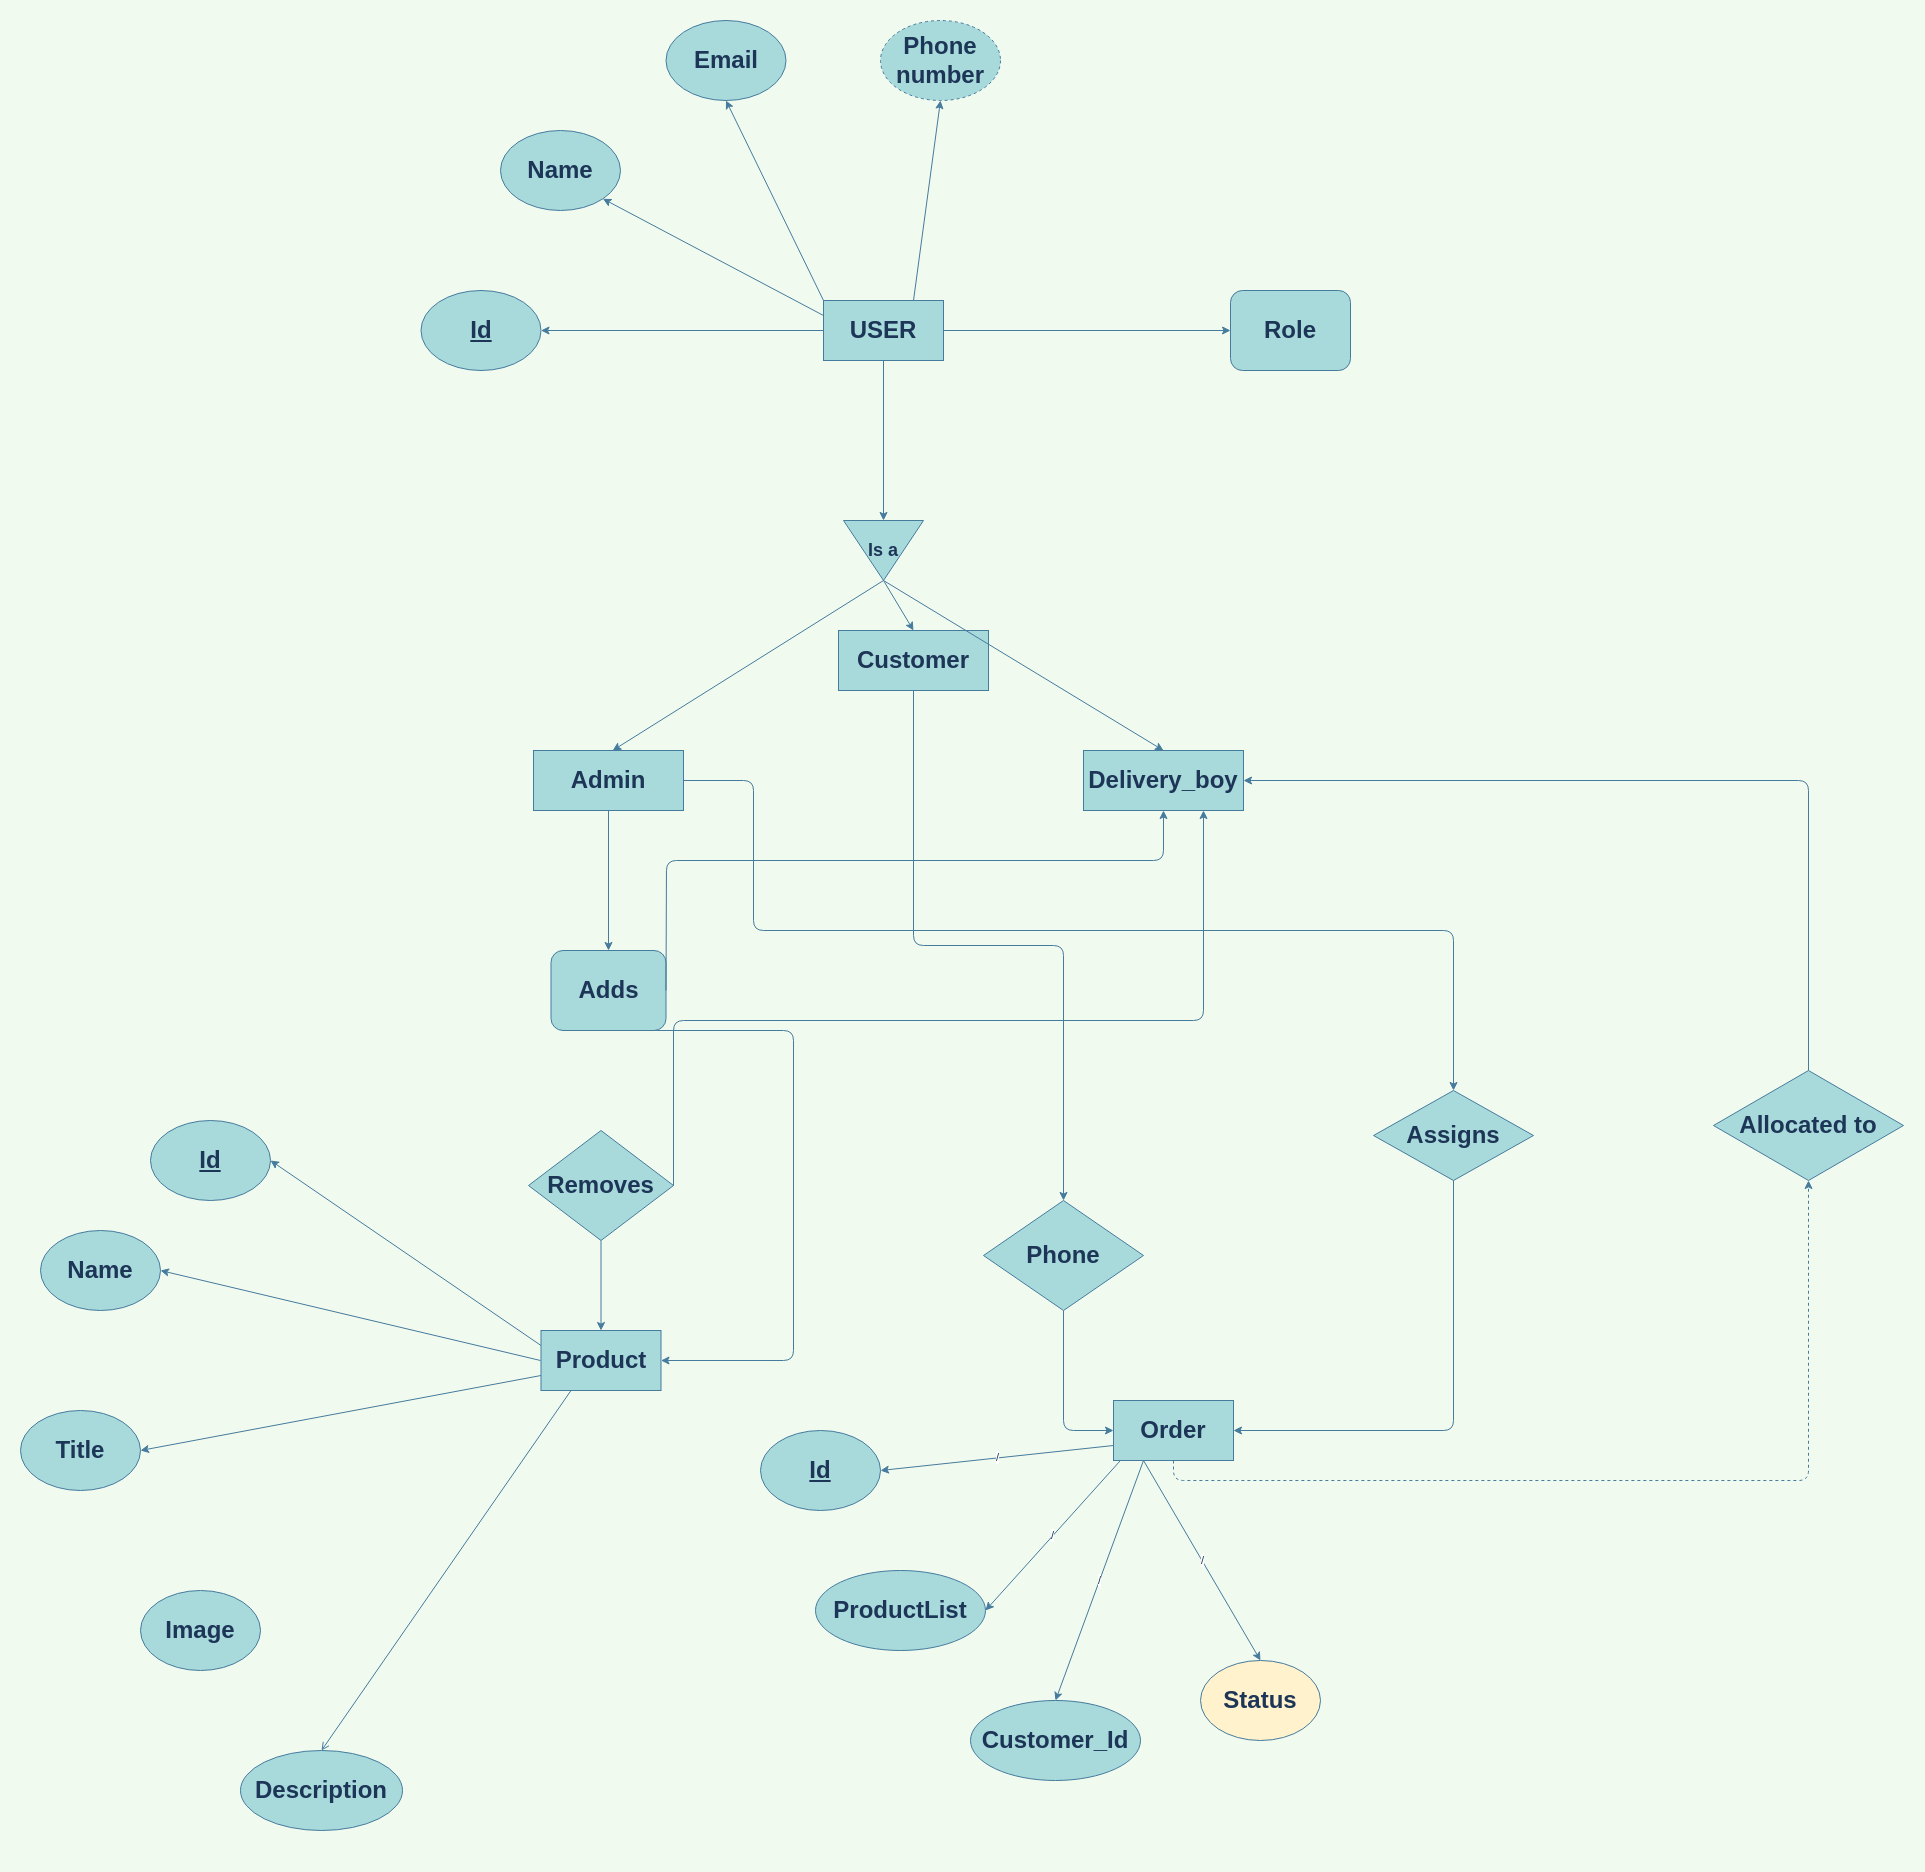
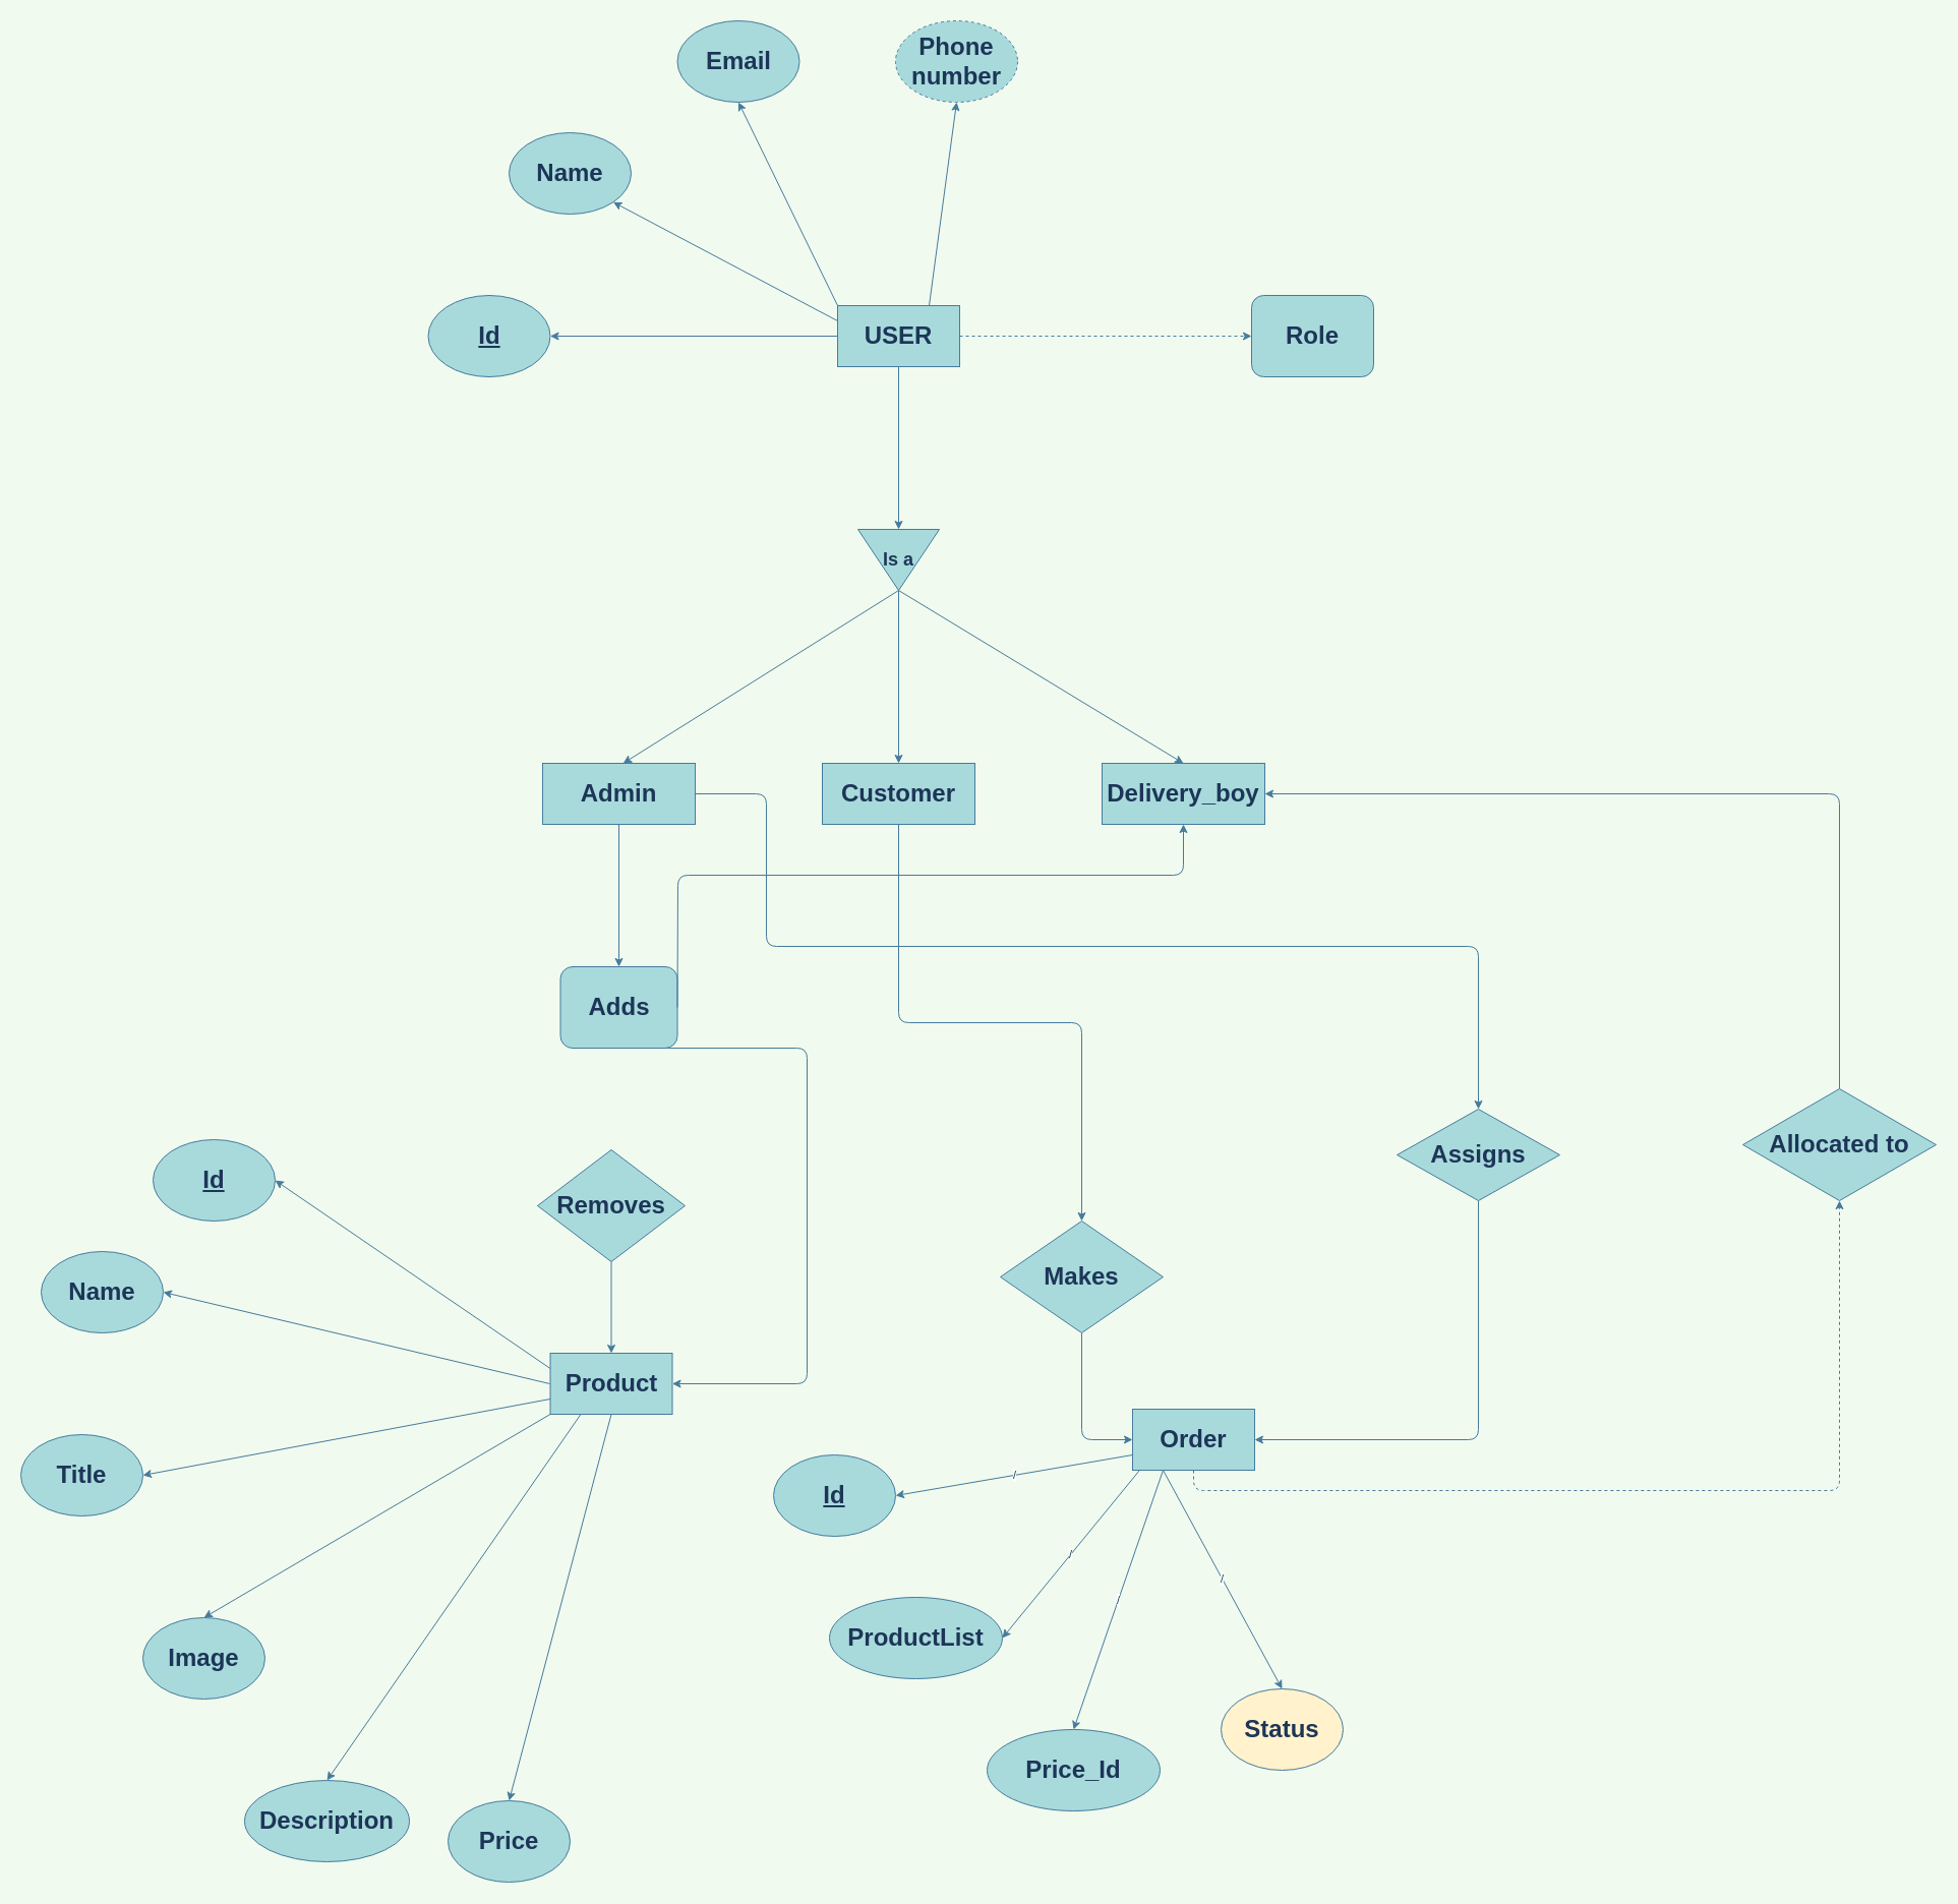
- <mxCell id="38" value="" style="endArrow=classic;html=1;strokeColor=#457B9D;fillColor=#A8DADC;fontColor=#1D3557;entryX=0;entryY=0.5;entryDx=0;entryDy=0;exitX=1;exitY=0.5;exitDx=0;exitDy=0;" edge="1" parent="1" source="3" target="34"><mxGeometry width="50" height="50" relative="1" as="geometry"><mxPoint x="953" y="310" as="sourcePoint" /><mxPoint x="1180" y="180" as="targetPoint" /></mxGeometry></mxCell>
+ <mxCell id="38" value="" style="endArrow=classic;html=1;strokeColor=#457B9D;fillColor=#A8DADC;fontColor=#1D3557;entryX=0;entryY=0.5;entryDx=0;entryDy=0;exitX=1;exitY=0.5;exitDx=0;exitDy=0;dashed=1;" edge="1" parent="1" source="3" target="34"><mxGeometry width="50" height="50" relative="1" as="geometry"><mxPoint x="953" y="310" as="sourcePoint" /><mxPoint x="1180" y="180" as="targetPoint" /></mxGeometry></mxCell>
- <mxCell id="7" value="&lt;h1&gt;Customer&lt;/h1&gt;" style="whiteSpace=wrap;html=1;fillColor=#A8DADC;strokeColor=#457B9D;fontColor=#1D3557;" vertex="1" parent="1"><mxGeometry x="838" y="630" width="150" height="60" as="geometry" /></mxCell>
+ <mxCell id="7" value="&lt;h1&gt;Customer&lt;/h1&gt;" style="whiteSpace=wrap;html=1;fillColor=#A8DADC;strokeColor=#457B9D;fontColor=#1D3557;" vertex="1" parent="1"><mxGeometry x="808" y="750" width="150" height="60" as="geometry" /></mxCell>
- <mxCell id="23" value="" style="endArrow=classic;html=1;strokeColor=#457B9D;fillColor=#A8DADC;fontColor=#1D3557;exitX=1;exitY=0.5;exitDx=0;exitDy=0;entryX=0.75;entryY=1;entryDx=0;entryDy=0;" edge="1" parent="1" source="18" target="8"><mxGeometry width="50" height="50" relative="1" as="geometry"><mxPoint x="665.5" y="1190" as="sourcePoint" /><mxPoint x="1163" y="1010" as="targetPoint" /><Array as="points"><mxPoint x="673" y="1020" /><mxPoint x="1203" y="1020" /></Array></mxGeometry></mxCell>
- <mxCell id="25" value="&lt;h1&gt;Phone&lt;/h1&gt;" style="rhombus;whiteSpace=wrap;html=1;strokeColor=#457B9D;fillColor=#A8DADC;fontColor=#1D3557;" vertex="1" parent="1"><mxGeometry x="983" y="1200" width="160" height="110" as="geometry" /></mxCell>
+ <mxCell id="25" value="&lt;h1&gt;Makes&lt;/h1&gt;" style="rhombus;whiteSpace=wrap;html=1;strokeColor=#457B9D;fillColor=#A8DADC;fontColor=#1D3557;" vertex="1" parent="1"><mxGeometry x="983" y="1200" width="160" height="110" as="geometry" /></mxCell>
- <mxCell id="11" value="&lt;h1&gt;Order&lt;/h1&gt;" style="whiteSpace=wrap;html=1;fillColor=#A8DADC;strokeColor=#457B9D;fontColor=#1D3557;" vertex="1" parent="1"><mxGeometry x="1113" y="1400" width="120" height="60" as="geometry" /></mxCell>
+ <mxCell id="11" value="&lt;h1&gt;Order&lt;/h1&gt;" style="whiteSpace=wrap;html=1;fillColor=#A8DADC;strokeColor=#457B9D;fontColor=#1D3557;" vertex="1" parent="1"><mxGeometry x="1113" y="1385" width="120" height="60" as="geometry" /></mxCell>
+ <mxCell id="48" value="" style="endArrow=classic;html=1;strokeColor=#457B9D;fillColor=#A8DADC;fontColor=#1D3557;entryX=0.5;entryY=0;entryDx=0;entryDy=0;exitX=0;exitY=1;exitDx=0;exitDy=0;" edge="1" parent="1" source="9" target="42"><mxGeometry width="50" height="50" relative="1" as="geometry"><mxPoint x="580.5" y="1400" as="sourcePoint" /><mxPoint x="470" y="1630" as="targetPoint" /></mxGeometry></mxCell>
+ <mxCell id="50" value="" style="endArrow=classic;html=1;strokeColor=#457B9D;fillColor=#A8DADC;fontColor=#1D3557;entryX=0.5;entryY=0;entryDx=0;entryDy=0;exitX=0.5;exitY=1;exitDx=0;exitDy=0;" edge="1" parent="1" source="9" target="44"><mxGeometry width="50" height="50" relative="1" as="geometry"><mxPoint x="670.5" y="1400" as="sourcePoint" /><mxPoint x="848" y="1620" as="targetPoint" /></mxGeometry></mxCell>
- <mxCell id="53" value="&lt;h1&gt;Customer_Id&lt;/h1&gt;" style="ellipse;whiteSpace=wrap;html=1;strokeColor=#457B9D;fillColor=#A8DADC;fontColor=#1D3557;" vertex="1" parent="1"><mxGeometry x="970" y="1700" width="170" height="80" as="geometry" /></mxCell>
+ <mxCell id="53" value="&lt;h1&gt;Price_Id&lt;/h1&gt;" style="ellipse;whiteSpace=wrap;html=1;strokeColor=#457B9D;fillColor=#A8DADC;fontColor=#1D3557;" vertex="1" parent="1"><mxGeometry x="970" y="1700" width="170" height="80" as="geometry" /></mxCell>
- <mxCell id="49" value="" style="endArrow=open;html=1;strokeColor=#457B9D;fillColor=#A8DADC;fontColor=#1D3557;entryX=0.5;entryY=0;entryDx=0;entryDy=0;exitX=0.25;exitY=1;exitDx=0;exitDy=0;" edge="1" parent="1" source="9" target="43"><mxGeometry width="50" height="50" relative="1" as="geometry"><mxPoint x="610.5" y="1400" as="sourcePoint" /><mxPoint x="680" y="1650" as="targetPoint" /></mxGeometry></mxCell>
+ <mxCell id="49" value="" style="endArrow=classic;html=1;strokeColor=#457B9D;fillColor=#A8DADC;fontColor=#1D3557;entryX=0.5;entryY=0;entryDx=0;entryDy=0;exitX=0.25;exitY=1;exitDx=0;exitDy=0;" edge="1" parent="1" source="9" target="43"><mxGeometry width="50" height="50" relative="1" as="geometry"><mxPoint x="610.5" y="1400" as="sourcePoint" /><mxPoint x="680" y="1650" as="targetPoint" /></mxGeometry></mxCell>
+ <mxCell id="44" value="&lt;h1&gt;Price&lt;/h1&gt;" style="ellipse;whiteSpace=wrap;html=1;strokeColor=#457B9D;fillColor=#A8DADC;fontColor=#1D3557;" vertex="1" parent="1"><mxGeometry x="440" y="1770" width="120" height="80" as="geometry" /></mxCell>
